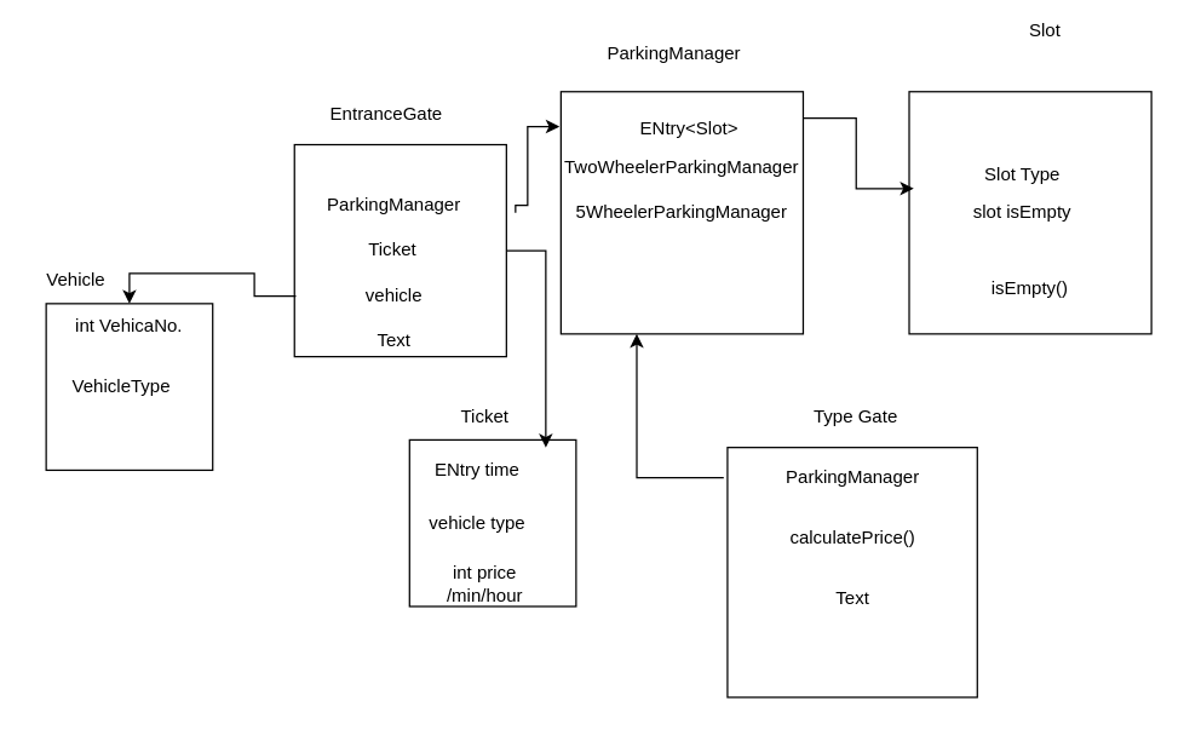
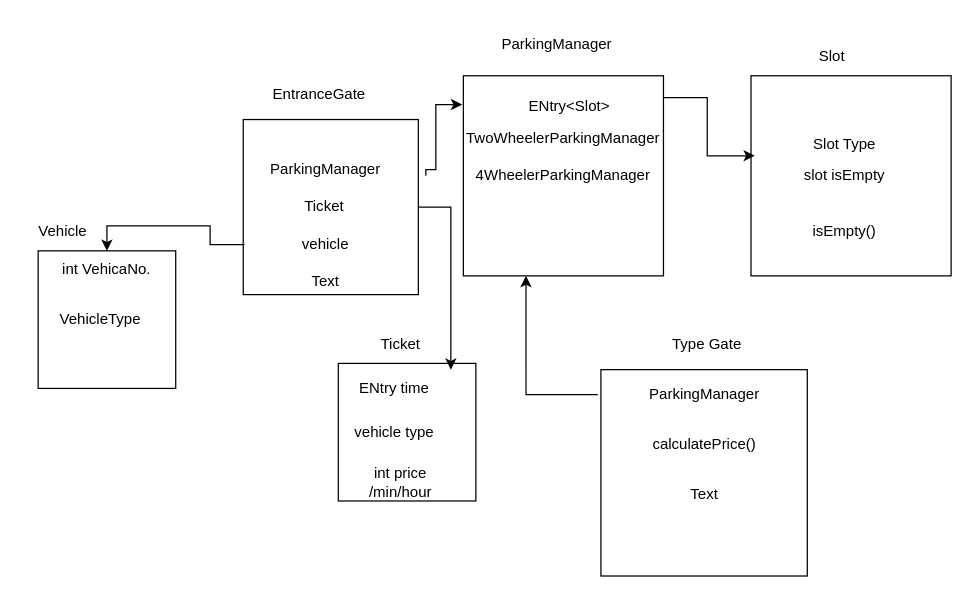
- <mxCell id="33" value="Slot" style="text;html=1;strokeColor=none;fillColor=none;align=center;verticalAlign=middle;whiteSpace=wrap;rounded=0;" vertex="1" parent="1"><mxGeometry x="625" y="5" width="130" height="30" as="geometry" /></mxCell>
+ <mxCell id="33" value="Slot" style="text;html=1;strokeColor=none;fillColor=none;align=center;verticalAlign=middle;whiteSpace=wrap;rounded=0;" vertex="1" parent="1"><mxGeometry x="600" y="30" width="130" height="30" as="geometry" /></mxCell>
- <mxCell id="23" value="5WheelerParkingManager" style="text;html=1;strokeColor=none;fillColor=none;align=center;verticalAlign=middle;whiteSpace=wrap;rounded=0;" vertex="1" parent="1"><mxGeometry x="375" y="125" width="150" height="30" as="geometry" /></mxCell>
+ <mxCell id="23" value="4WheelerParkingManager" style="text;html=1;strokeColor=none;fillColor=none;align=center;verticalAlign=middle;whiteSpace=wrap;rounded=0;" vertex="1" parent="1"><mxGeometry x="375" y="125" width="150" height="30" as="geometry" /></mxCell>
- <mxCell id="36" value="isEmpty()" style="text;html=1;strokeColor=none;fillColor=none;align=center;verticalAlign=middle;whiteSpace=wrap;rounded=0;" vertex="1" parent="1"><mxGeometry x="615" y="175" width="130" height="30" as="geometry" /></mxCell>
+ <mxCell id="36" value="isEmpty()" style="text;html=1;strokeColor=none;fillColor=none;align=center;verticalAlign=middle;whiteSpace=wrap;rounded=0;" vertex="1" parent="1"><mxGeometry x="610" y="170" width="130" height="30" as="geometry" /></mxCell>
